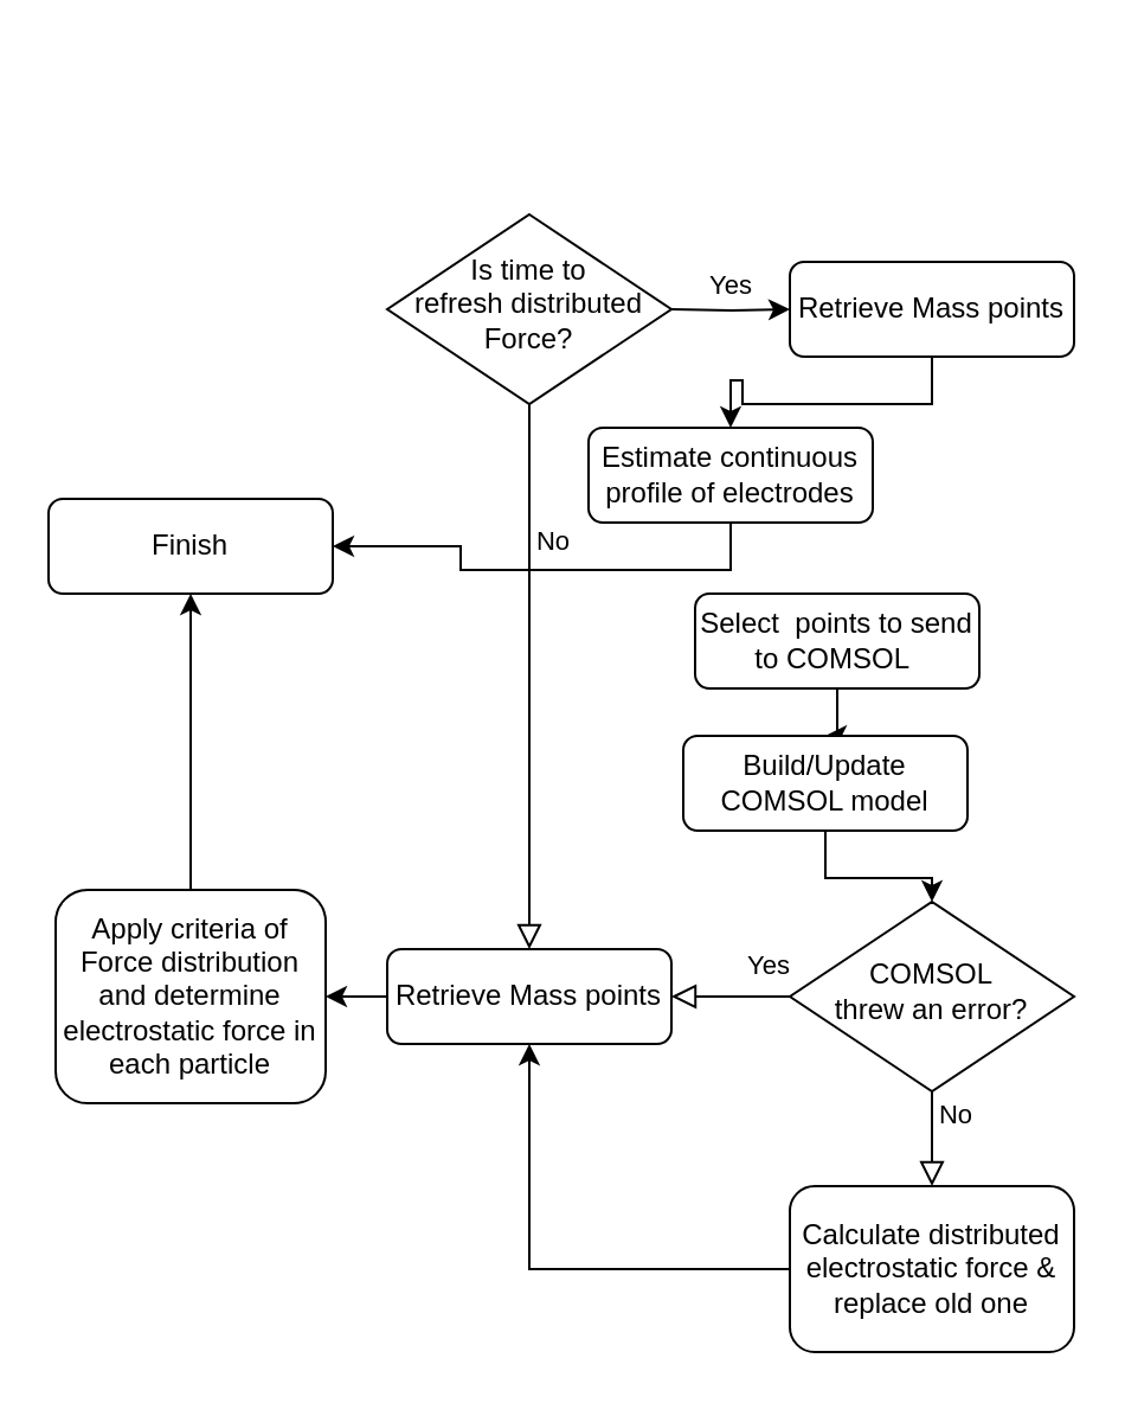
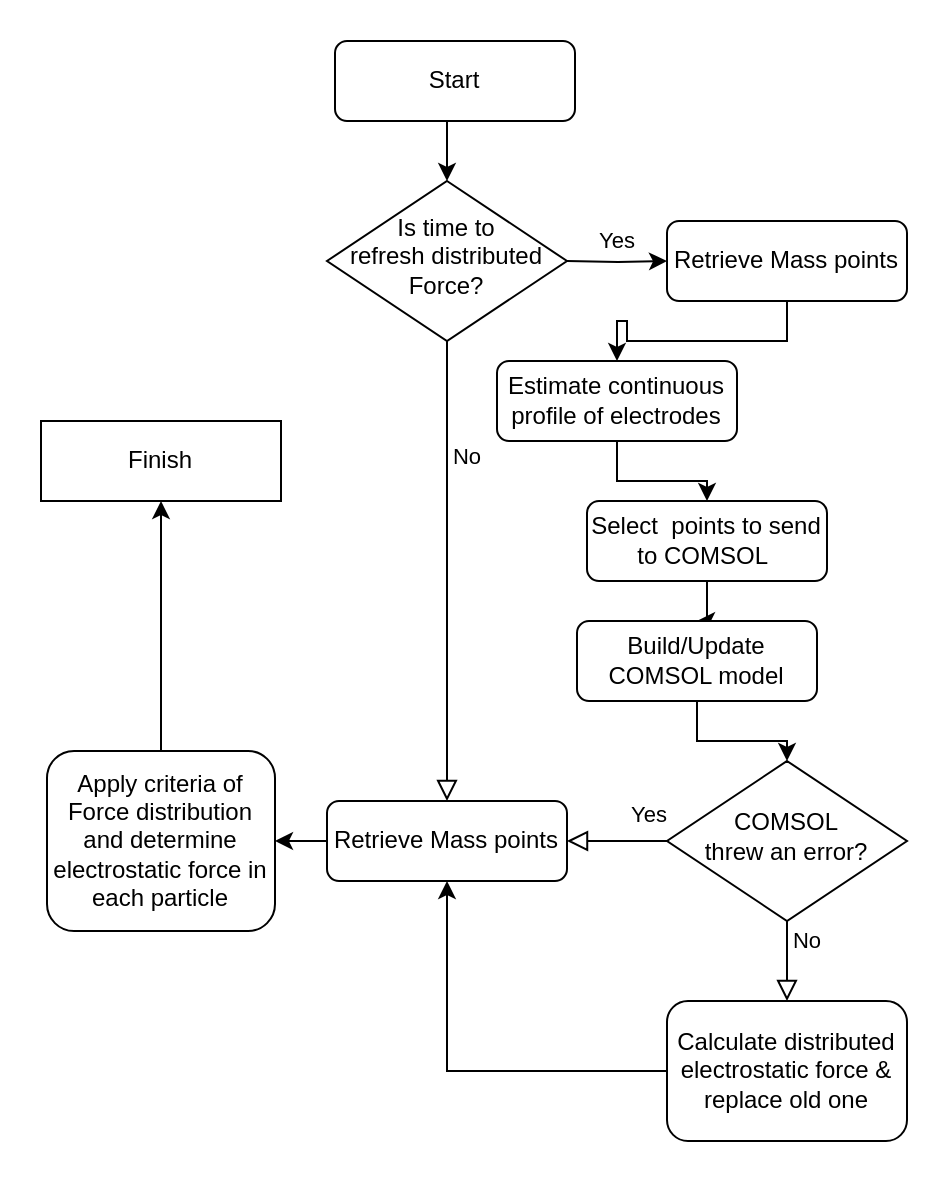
+ <mxCell id="3" value="Start" style="rounded=1;whiteSpace=wrap;html=1;fontSize=12;glass=0;strokeWidth=1;shadow=0;" parent="1" vertex="1"><mxGeometry x="167" width="120" height="40" as="geometry" y="20" /></mxCell>
+ <mxCell id="2" style="edgeStyle=orthogonalEdgeStyle;rounded=0;orthogonalLoop=1;jettySize=auto;html=1;exitX=0.5;exitY=1;exitDx=0;exitDy=0;entryX=0.5;entryY=0;entryDx=0;entryDy=0;" edge="1" parent="1" source="3" target="4"><mxGeometry relative="1" as="geometry" /></mxCell>
- <mxCell id="24" value="Finish" style="rounded=1;whiteSpace=wrap;html=1;fontSize=12;glass=0;strokeWidth=1;shadow=0;" vertex="1" parent="1"><mxGeometry x="20" y="210" width="120" height="40" as="geometry" /></mxCell>
+ <mxCell id="24" value="Finish" style="whiteSpace=wrap;html=1;fontSize=12;glass=0;strokeWidth=1;shadow=0;rounded=0;" vertex="1" parent="1"><mxGeometry x="20" y="210" width="120" height="40" as="geometry" /></mxCell>
- <mxCell id="8" style="edgeStyle=orthogonalEdgeStyle;rounded=0;orthogonalLoop=1;jettySize=auto;html=1;exitX=0.5;exitY=1;exitDx=0;exitDy=0;" edge="1" parent="1" source="9" target="24"><mxGeometry relative="1" as="geometry" /></mxCell>
+ <mxCell id="8" style="edgeStyle=orthogonalEdgeStyle;rounded=0;orthogonalLoop=1;jettySize=auto;html=1;exitX=0.5;exitY=1;exitDx=0;exitDy=0;entryX=0.5;entryY=0;entryDx=0;entryDy=0;" edge="1" parent="1" source="9" target="11"><mxGeometry relative="1" as="geometry" /></mxCell>
